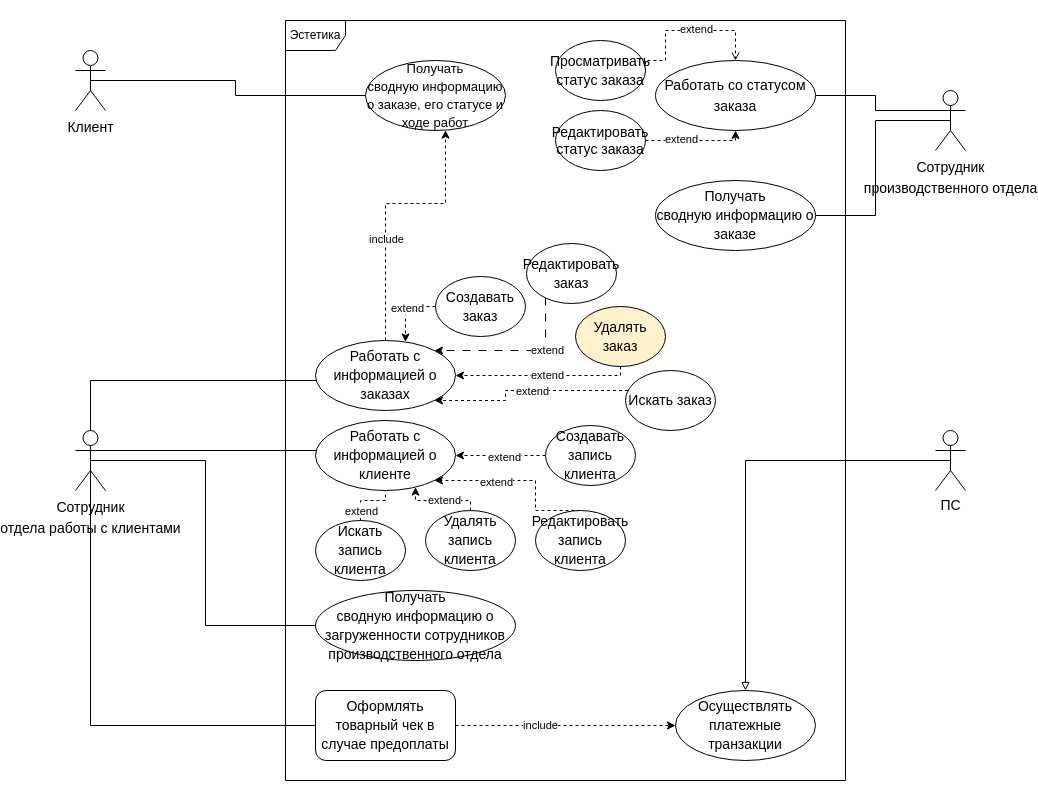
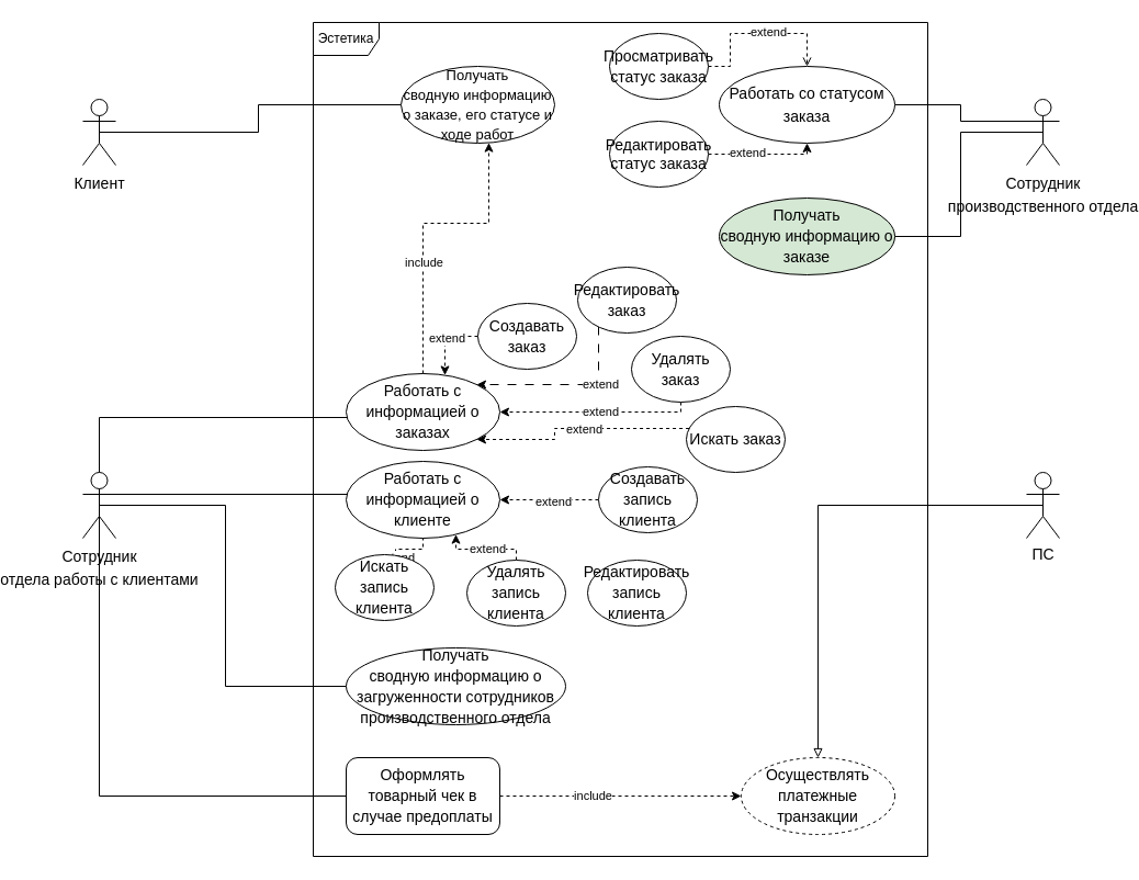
- <mxCell id="53" value="&lt;span style=&quot;line-height: 150%;&quot;&gt;&lt;font style=&quot;font-size: 14px;&quot;&gt;Просматривать статус заказа&lt;/font&gt;&lt;/span&gt;" style="ellipse;whiteSpace=wrap;html=1;" vertex="1" parent="1"><mxGeometry x="500" y="40" width="90" height="60" as="geometry" /></mxCell>
+ <mxCell id="53" value="&lt;span style=&quot;line-height: 150%;&quot;&gt;&lt;font style=&quot;font-size: 14px;&quot;&gt;Просматривать статус заказа&lt;/font&gt;&lt;/span&gt;" style="ellipse;whiteSpace=wrap;html=1;" vertex="1" parent="1"><mxGeometry x="500" y="30" width="90" height="60" as="geometry" /></mxCell>
- <mxCell id="13" value="&lt;span style=&quot;font-size: 14px; line-height: 150%;&quot;&gt;Клиент&lt;/span&gt;" style="shape=umlActor;verticalLabelPosition=bottom;verticalAlign=top;html=1;outlineConnect=0;fontSize=14;" vertex="1" parent="1"><mxGeometry x="20" y="50" width="30" height="60" as="geometry" /></mxCell>
+ <mxCell id="13" value="&lt;span style=&quot;font-size: 14px; line-height: 150%;&quot;&gt;Клиент&lt;/span&gt;" style="shape=umlActor;verticalLabelPosition=bottom;verticalAlign=top;html=1;outlineConnect=0;fontSize=14;" vertex="1" parent="1"><mxGeometry x="20" y="90" width="30" height="60" as="geometry" /></mxCell>
- <mxCell id="23" value="&lt;span style=&quot;line-height: 150%;&quot;&gt;&lt;font face=&quot;Helvetica&quot; style=&quot;font-size: 14px;&quot;&gt;Получать&lt;br/&gt;сводную информацию о заказе&lt;/font&gt;&lt;/span&gt;" style="ellipse;whiteSpace=wrap;html=1;" vertex="1" parent="1"><mxGeometry x="600" y="180" width="160" height="70" as="geometry" /></mxCell>
+ <mxCell id="23" value="&lt;span style=&quot;line-height: 150%;&quot;&gt;&lt;font face=&quot;Helvetica&quot; style=&quot;font-size: 14px;&quot;&gt;Получать&lt;br/&gt;сводную информацию о заказе&lt;/font&gt;&lt;/span&gt;" style="ellipse;whiteSpace=wrap;html=1;fillColor=#d5e8d4;" vertex="1" parent="1"><mxGeometry x="600" y="180" width="160" height="70" as="geometry" /></mxCell>
- <mxCell id="44" value="&lt;span style=&quot;line-height: 150%;&quot;&gt;&lt;font style=&quot;font-size: 14px;&quot;&gt;Удалять заказ&lt;/font&gt;&lt;/span&gt;" style="ellipse;whiteSpace=wrap;html=1;fillColor=#fff2cc;" vertex="1" parent="1"><mxGeometry x="520" y="306" width="90" height="60" as="geometry" /></mxCell>
+ <mxCell id="44" value="&lt;span style=&quot;line-height: 150%;&quot;&gt;&lt;font style=&quot;font-size: 14px;&quot;&gt;Удалять заказ&lt;/font&gt;&lt;/span&gt;" style="ellipse;whiteSpace=wrap;html=1;" vertex="1" parent="1"><mxGeometry x="520" y="306" width="90" height="60" as="geometry" /></mxCell>
- <mxCell id="33" style="edgeStyle=orthogonalEdgeStyle;rounded=0;orthogonalLoop=1;jettySize=auto;html=1;exitX=0.5;exitY=0;exitDx=0;exitDy=0;dashed=1;" edge="1" parent="1" source="35" target="16"><mxGeometry relative="1" as="geometry"><Array as="points"><mxPoint x="480" y="510" /><mxPoint x="480" y="480" /></Array></mxGeometry></mxCell>
- <mxCell id="34" value="extend" style="edgeLabel;html=1;align=center;verticalAlign=middle;resizable=0;points=[];" vertex="1" connectable="0" parent="33"><mxGeometry x="0.079" y="1" relative="1" as="geometry"><mxPoint x="-20" as="offset" /></mxGeometry></mxCell>
- <mxCell id="38" value="&lt;span style=&quot;line-height: 150%;&quot;&gt;&lt;font style=&quot;font-size: 14px;&quot;&gt;Искать запись клиента&lt;/font&gt;&lt;/span&gt;" style="ellipse;whiteSpace=wrap;html=1;" vertex="1" parent="1"><mxGeometry x="260" y="520" width="90" height="60" as="geometry" /></mxCell>
+ <mxCell id="38" value="&lt;span style=&quot;line-height: 150%;&quot;&gt;&lt;font style=&quot;font-size: 14px;&quot;&gt;Искать запись клиента&lt;/font&gt;&lt;/span&gt;" style="ellipse;whiteSpace=wrap;html=1;" vertex="1" parent="1"><mxGeometry x="250" y="505" width="90" height="60" as="geometry" /></mxCell>
- <mxCell id="24" value="&lt;span style=&quot;line-height: 150%;&quot;&gt;&lt;font face=&quot;Helvetica&quot; style=&quot;font-size: 14px;&quot;&gt;Осуществлять&lt;br/&gt;платежные транзакции&lt;/font&gt;&lt;/span&gt;" style="ellipse;whiteSpace=wrap;html=1;" vertex="1" parent="1"><mxGeometry x="620" y="690" width="140" height="70" as="geometry" /></mxCell>
+ <mxCell id="24" value="&lt;span style=&quot;line-height: 150%;&quot;&gt;&lt;font face=&quot;Helvetica&quot; style=&quot;font-size: 14px;&quot;&gt;Осуществлять&lt;br/&gt;платежные транзакции&lt;/font&gt;&lt;/span&gt;" style="ellipse;whiteSpace=wrap;html=1;dashed=1;" vertex="1" parent="1"><mxGeometry x="620" y="690" width="140" height="70" as="geometry" /></mxCell>
